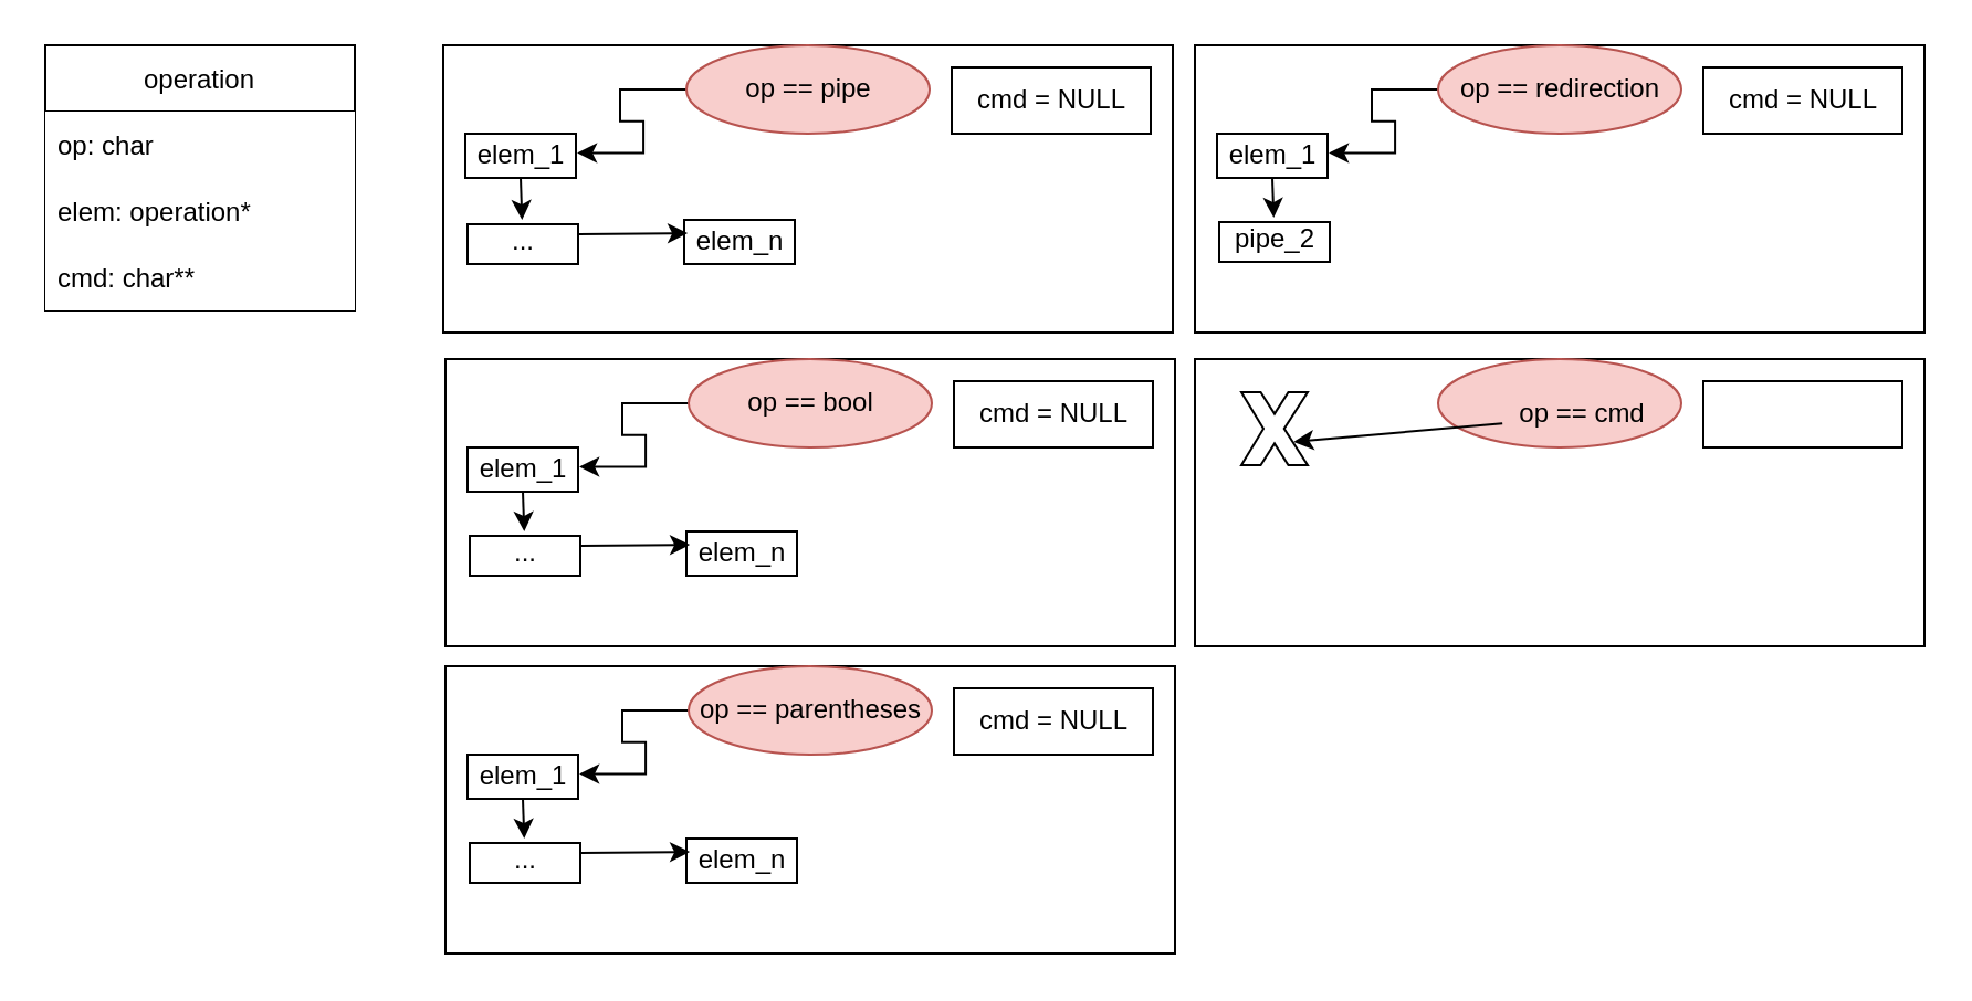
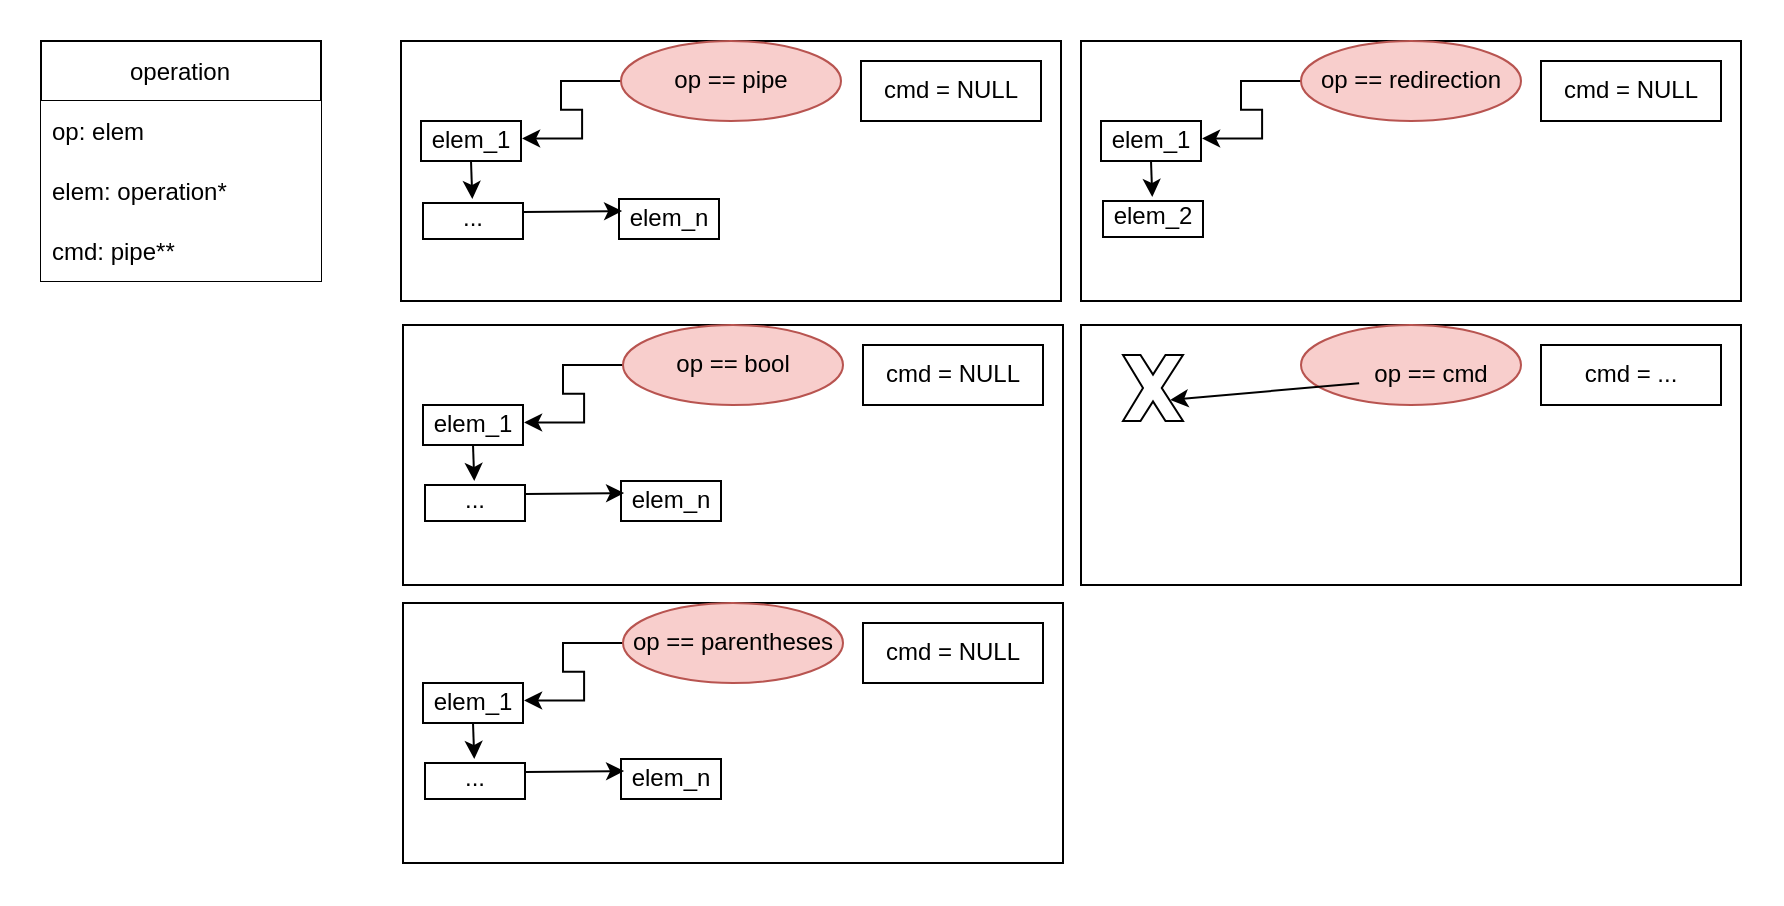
- <mxCell id="3" value="op: char" style="text;strokeColor=none;fillColor=default;align=left;verticalAlign=middle;spacingLeft=4;spacingRight=4;overflow=hidden;points=[[0,0.5],[1,0.5]];portConstraint=eastwest;rotatable=0;" vertex="1" parent="2"><mxGeometry y="30" width="140" height="30" as="geometry" /></mxCell>
+ <mxCell id="3" value="op: elem" style="text;strokeColor=none;fillColor=default;align=left;verticalAlign=middle;spacingLeft=4;spacingRight=4;overflow=hidden;points=[[0,0.5],[1,0.5]];portConstraint=eastwest;rotatable=0;" vertex="1" parent="2"><mxGeometry y="30" width="140" height="30" as="geometry" /></mxCell>
- <mxCell id="51" value="pipe_2" style="text;html=1;resizable=0;autosize=1;align=center;verticalAlign=middle;points=[];fillColor=none;strokeColor=none;rounded=0;labelBackgroundColor=none;fontColor=default;" vertex="1" parent="1"><mxGeometry x="551" y="98" width="50" height="20" as="geometry" /></mxCell>
+ <mxCell id="51" value="elem_2" style="text;html=1;resizable=0;autosize=1;align=center;verticalAlign=middle;points=[];fillColor=none;strokeColor=none;rounded=0;labelBackgroundColor=none;fontColor=default;" vertex="1" parent="1"><mxGeometry x="551" y="98" width="50" height="20" as="geometry" /></mxCell>
- <mxCell id="5" value="cmd: char**" style="text;strokeColor=none;fillColor=default;align=left;verticalAlign=middle;spacingLeft=4;spacingRight=4;overflow=hidden;points=[[0,0.5],[1,0.5]];portConstraint=eastwest;rotatable=0;" vertex="1" parent="2"><mxGeometry y="90" width="140" height="30" as="geometry" /></mxCell>
+ <mxCell id="5" value="cmd: pipe**" style="text;strokeColor=none;fillColor=default;align=left;verticalAlign=middle;spacingLeft=4;spacingRight=4;overflow=hidden;points=[[0,0.5],[1,0.5]];portConstraint=eastwest;rotatable=0;" vertex="1" parent="2"><mxGeometry y="90" width="140" height="30" as="geometry" /></mxCell>
+ <mxCell id="59" value="cmd = ..." style="text;html=1;resizable=0;autosize=1;align=center;verticalAlign=middle;points=[];fillColor=none;strokeColor=none;rounded=0;labelBackgroundColor=none;fontColor=default;" vertex="1" parent="1"><mxGeometry x="785" y="177" width="60" height="20" as="geometry" /></mxCell>
